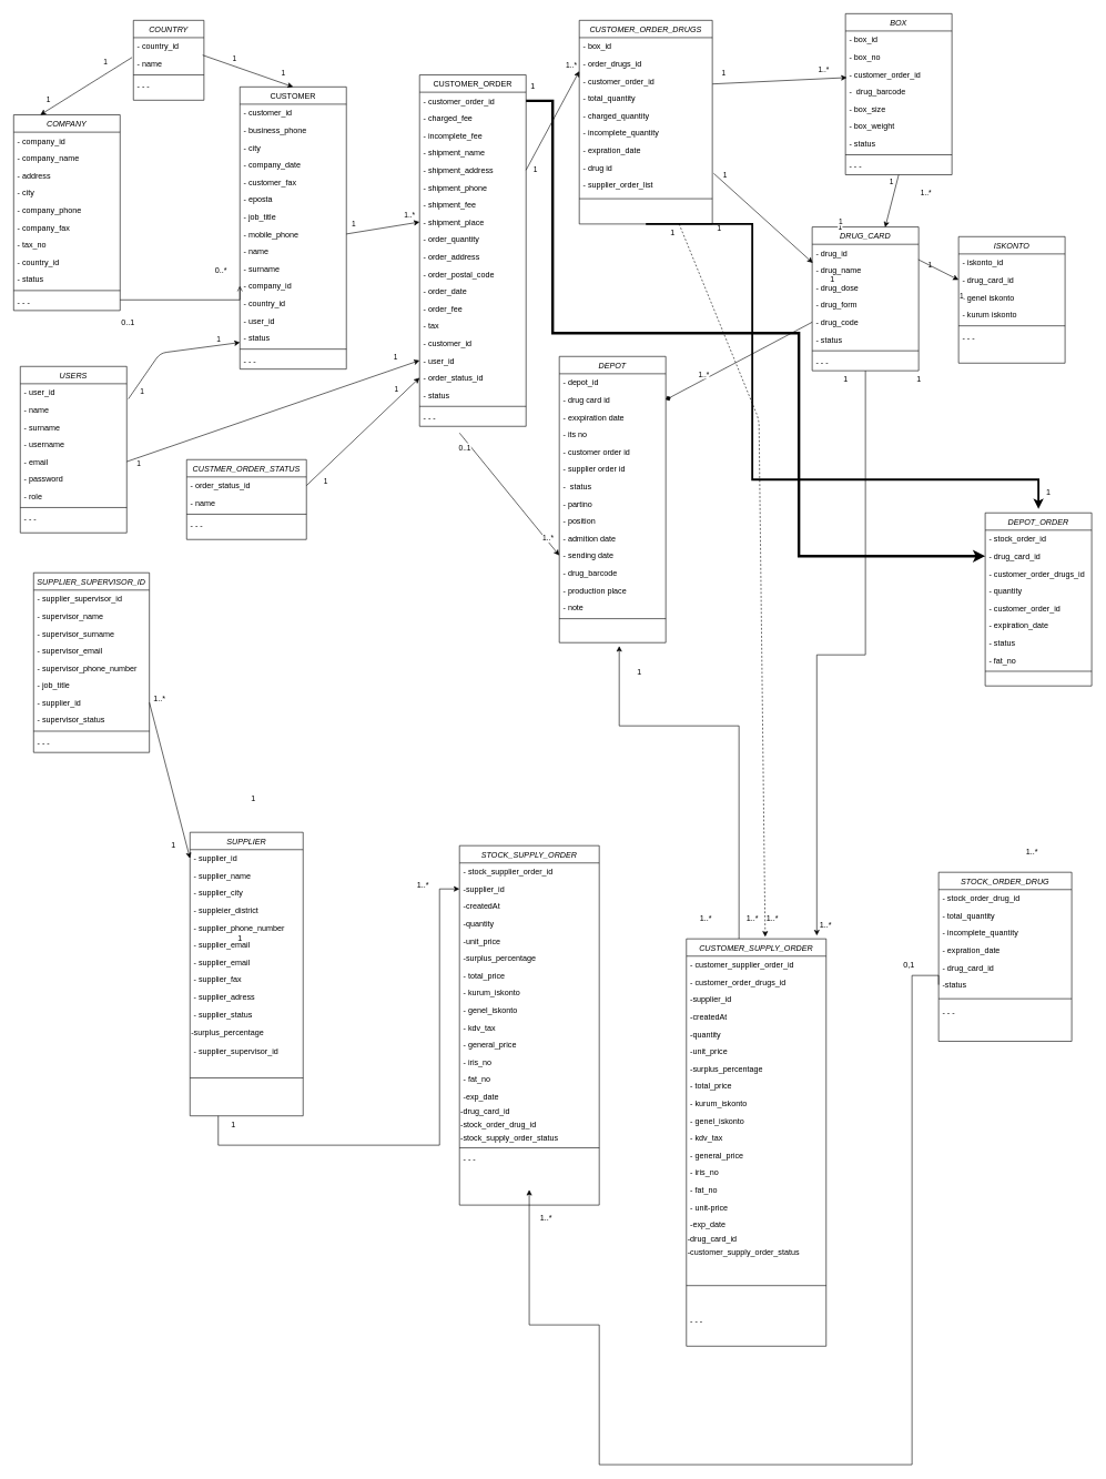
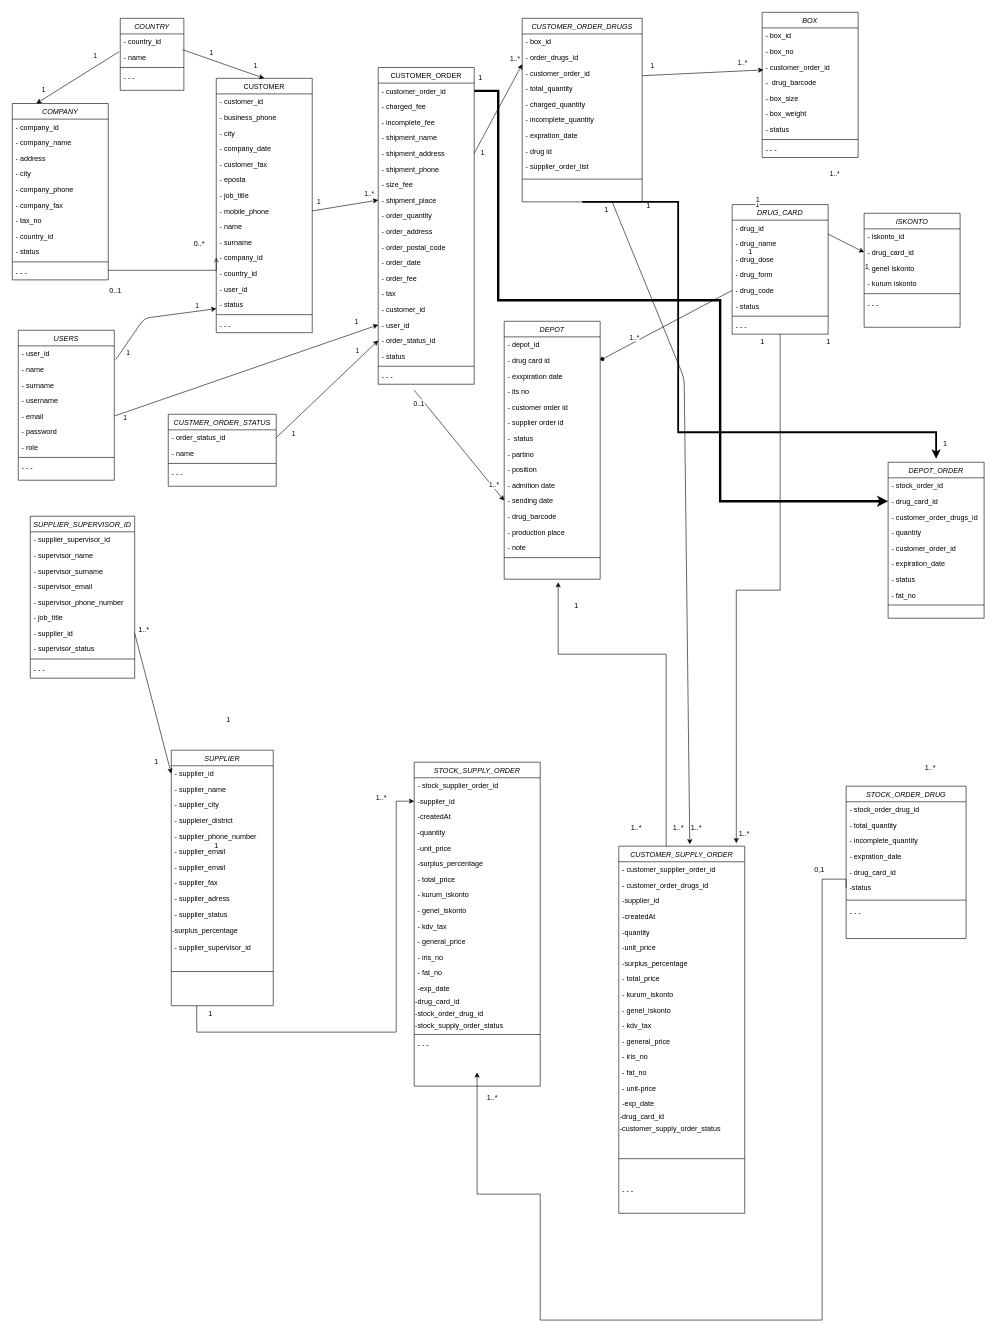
- <mxCell id="158" value="" style="endArrow=classic;html=1;entryX=0.685;entryY=0.003;entryDx=0;entryDy=0;entryPerimeter=0;exitX=0.5;exitY=1;exitDx=0;exitDy=0;" parent="1" source="111" target="146" edge="1"><mxGeometry width="50" height="50" relative="1" as="geometry"><mxPoint x="1050.2" y="179.628" as="sourcePoint" /><mxPoint x="1192.08" y="165.992" as="targetPoint" /></mxGeometry></mxCell>
- <mxCell id="159" value="1" style="edgeLabel;html=1;align=center;verticalAlign=middle;resizable=0;points=[];" parent="158" vertex="1" connectable="0"><mxGeometry x="0.763" y="1" relative="1" as="geometry"><mxPoint x="63.06" y="64.47" as="offset" /></mxGeometry></mxCell>
- <mxCell id="160" value="1" style="edgeLabel;html=1;align=center;verticalAlign=middle;resizable=0;points=[];" parent="158" vertex="1" connectable="0"><mxGeometry x="-0.843" y="-1" relative="1" as="geometry"><mxPoint x="-9" y="5" as="offset" /></mxGeometry></mxCell>
- <mxCell id="41" value="- shipment_fee" style="text;align=left;verticalAlign=top;spacingLeft=4;spacingRight=4;overflow=hidden;rotatable=0;points=[[0,0.5],[1,0.5]];portConstraint=eastwest;rounded=0;shadow=0;html=0;" parent="34" vertex="1"><mxGeometry y="182" width="160" height="26" as="geometry" /></mxCell>
+ <mxCell id="41" value="- size_fee" style="text;align=left;verticalAlign=top;spacingLeft=4;spacingRight=4;overflow=hidden;rotatable=0;points=[[0,0.5],[1,0.5]];portConstraint=eastwest;rounded=0;shadow=0;html=0;" parent="34" vertex="1"><mxGeometry y="182" width="160" height="26" as="geometry" /></mxCell>
- <mxCell id="135" value="" style="endArrow=classic;html=1;entryX=0.006;entryY=1.077;entryDx=0;entryDy=0;entryPerimeter=0;exitX=1.01;exitY=0.846;exitDx=0;exitDy=0;exitPerimeter=0;" parent="1" source="67" target="147" edge="1"><mxGeometry width="50" height="50" relative="1" as="geometry"><mxPoint x="1054" y="322" as="sourcePoint" /><mxPoint x="1080" y="170" as="targetPoint" /></mxGeometry></mxCell>
- <mxCell id="136" value="1" style="edgeLabel;html=1;align=center;verticalAlign=middle;resizable=0;points=[];" parent="135" vertex="1" connectable="0"><mxGeometry x="-0.775" y="-1" relative="1" as="geometry"><mxPoint y="-14" as="offset" /></mxGeometry></mxCell>
- <mxCell id="252" value="" style="endArrow=classic;html=1;exitX=0.75;exitY=1;exitDx=0;exitDy=0;entryX=0.564;entryY=-0.005;entryDx=0;entryDy=0;entryPerimeter=0;dashed=1;" parent="1" source="59" target="90" edge="1"><mxGeometry width="50" height="50" relative="1" as="geometry"><mxPoint x="820" y="920" as="sourcePoint" /><mxPoint x="870" y="870" as="targetPoint" /><Array as="points"><mxPoint x="1140" y="630" /></Array></mxGeometry></mxCell>
+ <mxCell id="252" value="" style="endArrow=classic;html=1;exitX=0.75;exitY=1;exitDx=0;exitDy=0;entryX=0.564;entryY=-0.005;entryDx=0;entryDy=0;entryPerimeter=0;" parent="1" source="59" target="90" edge="1"><mxGeometry width="50" height="50" relative="1" as="geometry"><mxPoint x="820" y="920" as="sourcePoint" /><mxPoint x="870" y="870" as="targetPoint" /><Array as="points"><mxPoint x="1140" y="630" /></Array></mxGeometry></mxCell>
